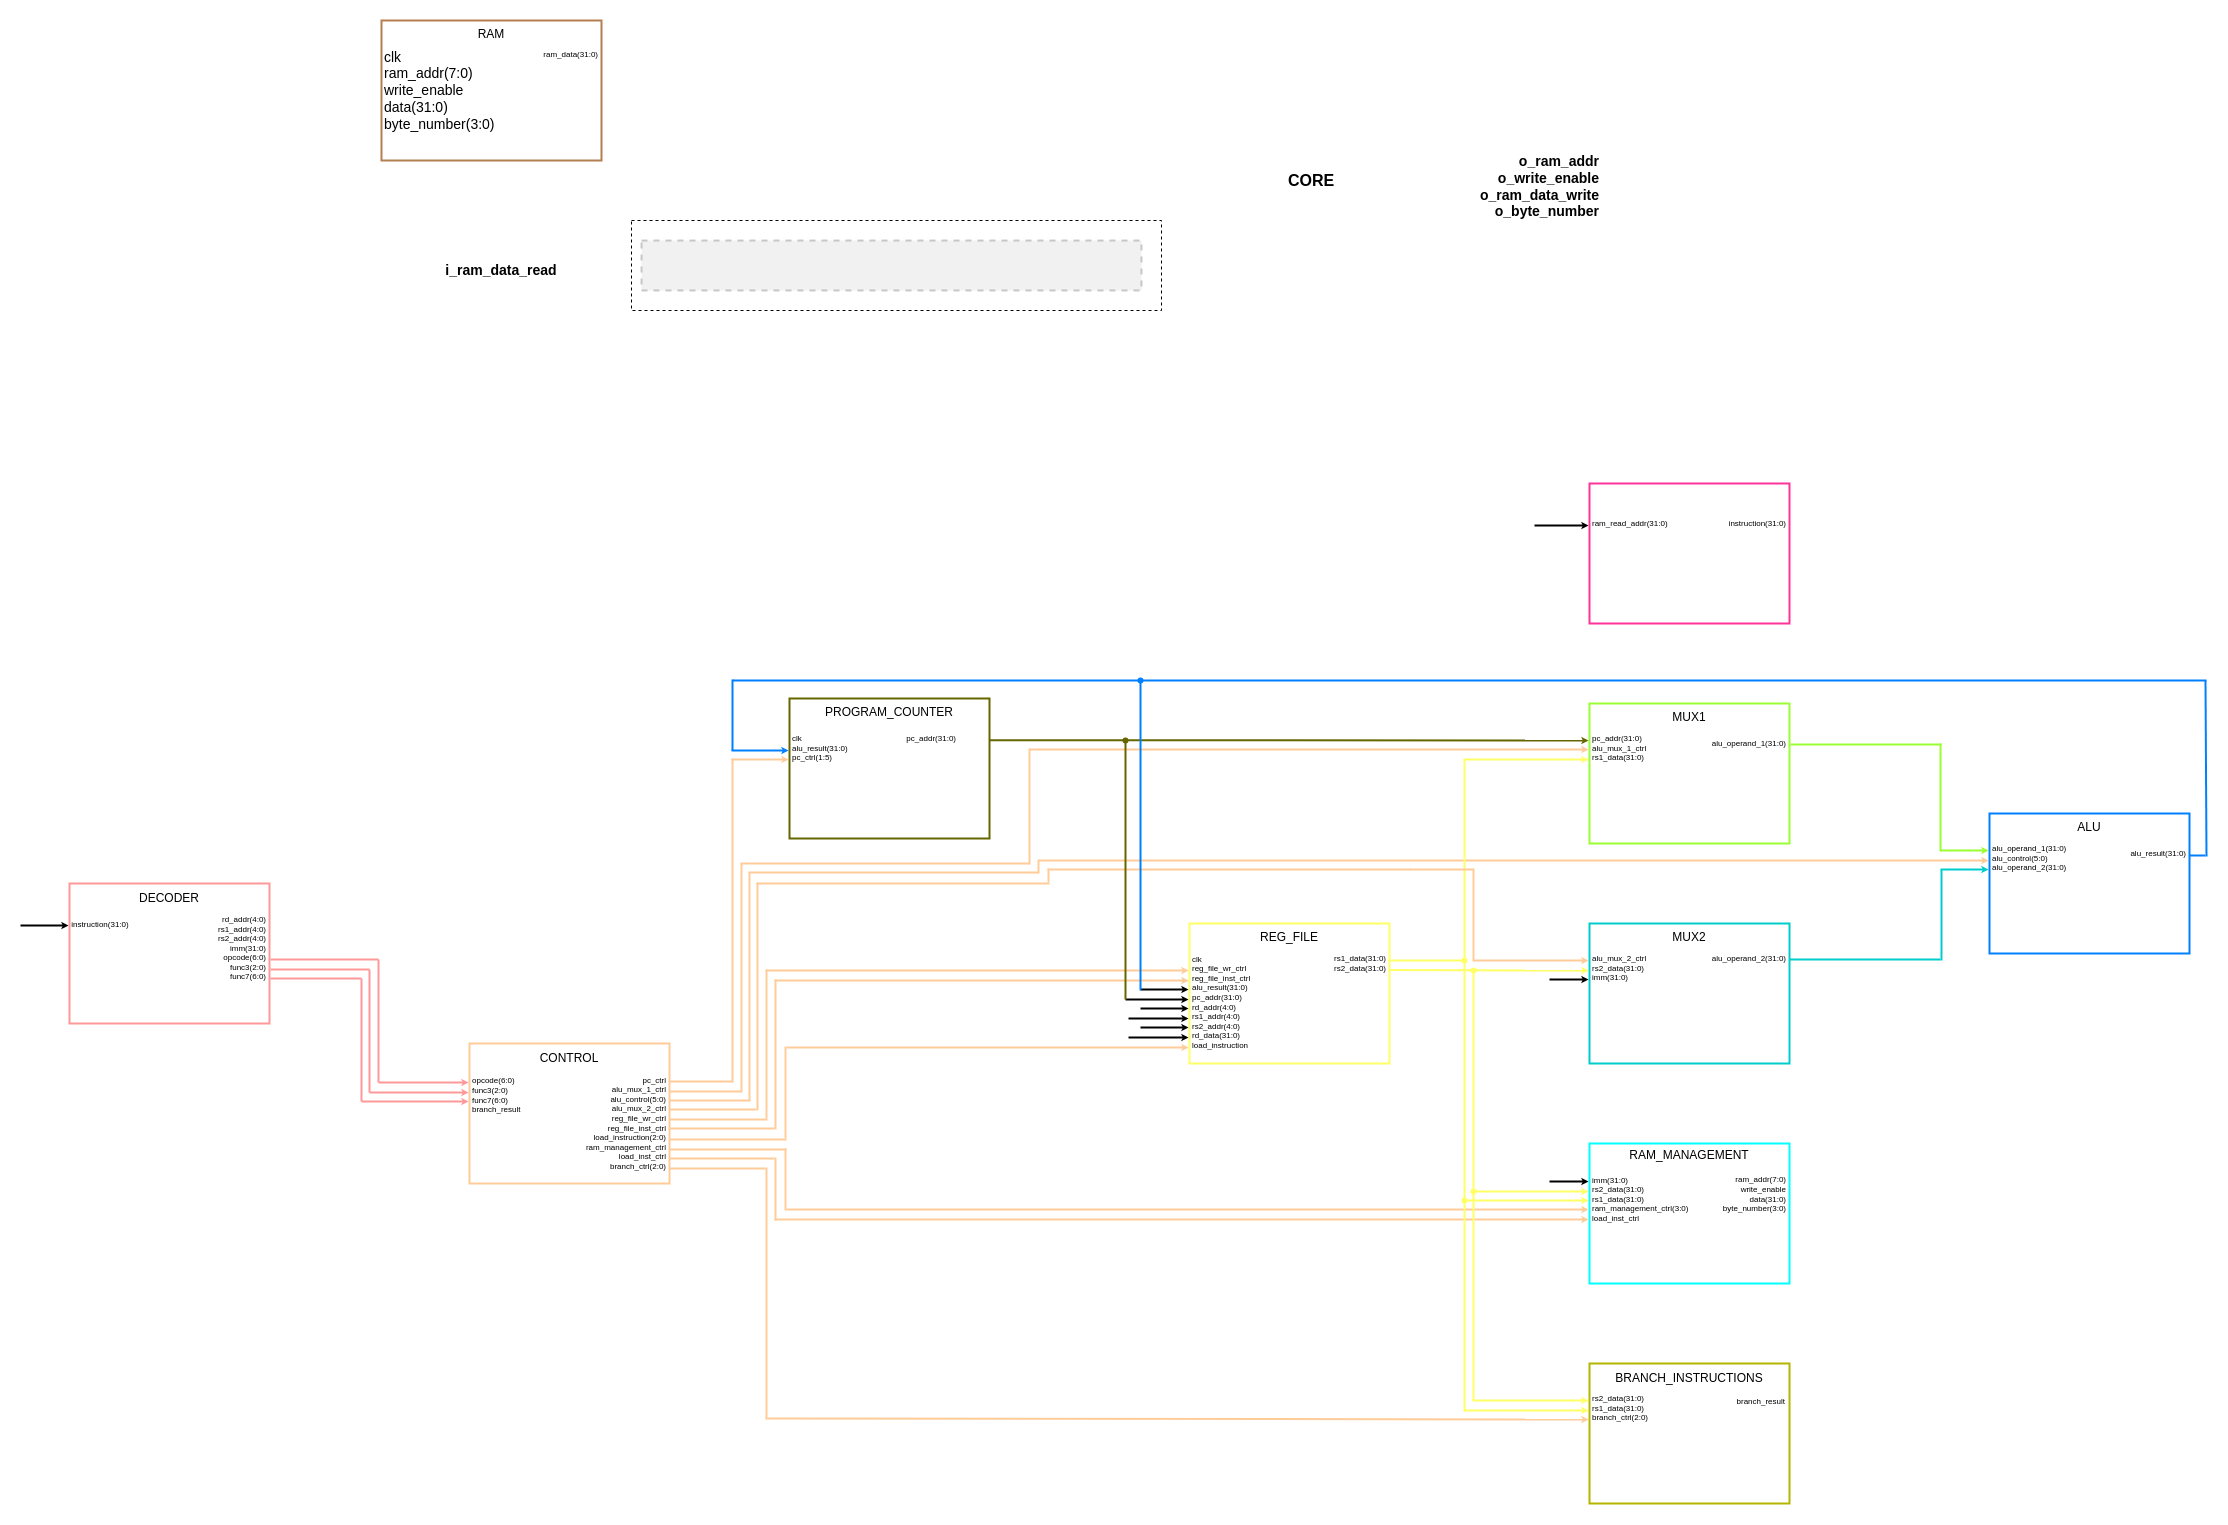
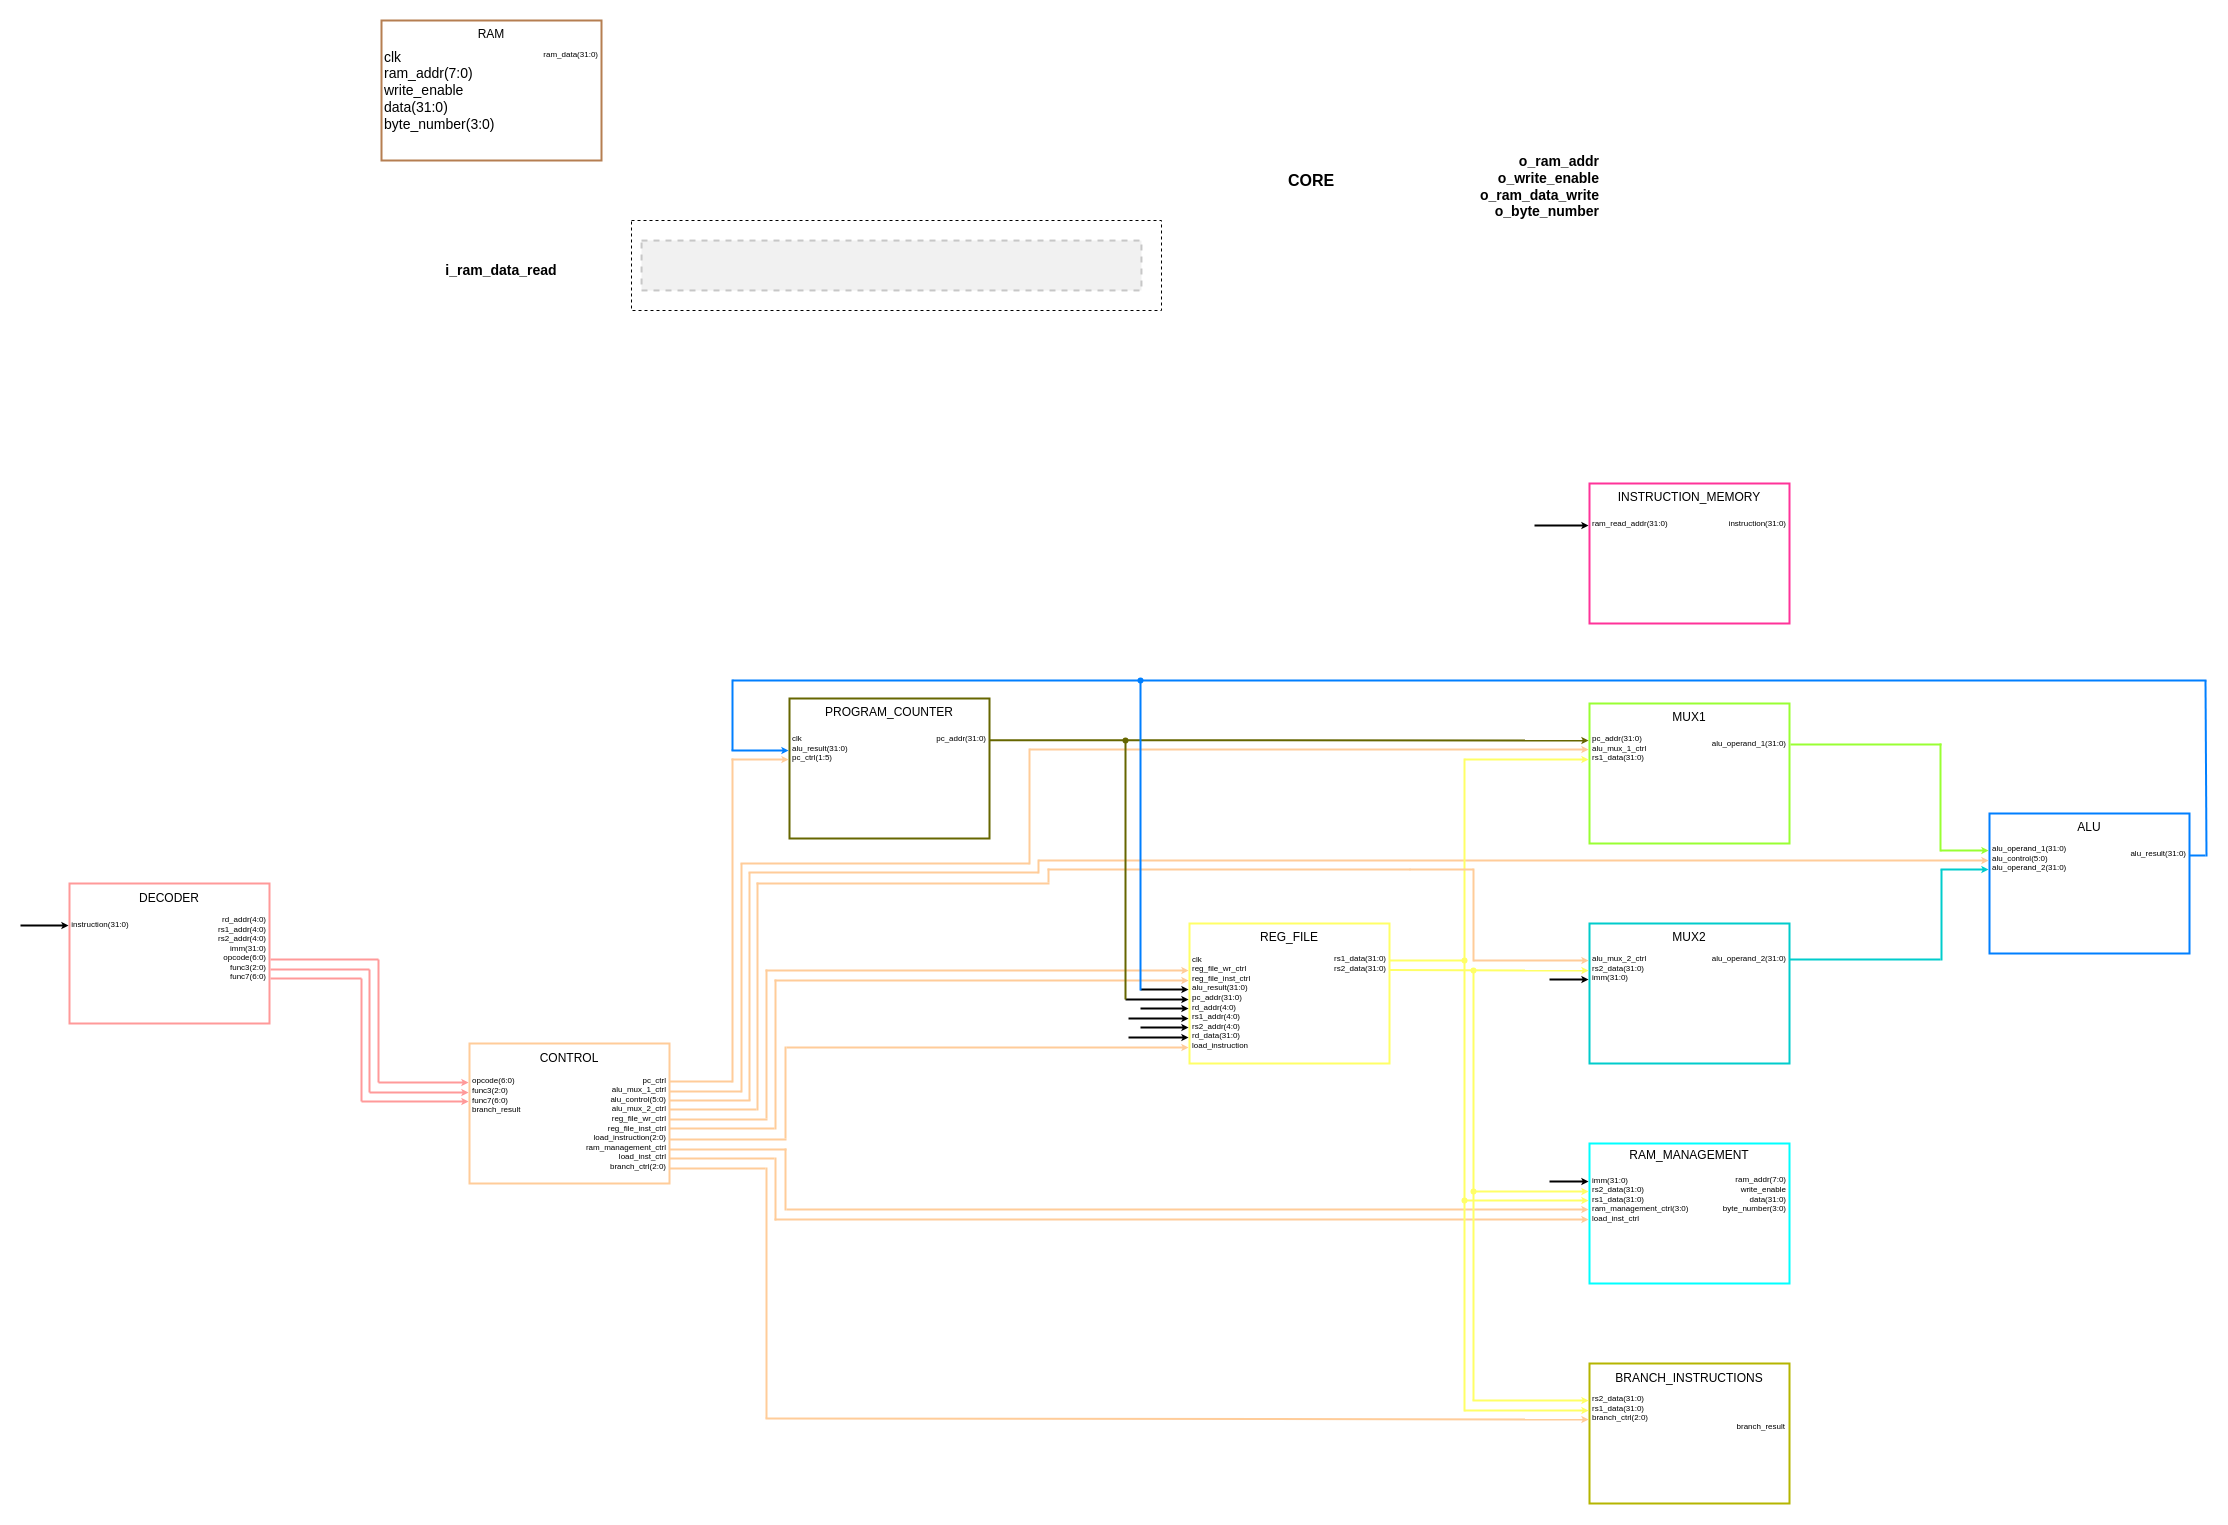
+ <mxCell id="29" value="INSTRUCTION_MEMORY" style="text;html=1;strokeColor=none;fillColor=none;align=center;verticalAlign=middle;whiteSpace=wrap;rounded=0;fontColor=#000000;" parent="1" vertex="1"><mxGeometry x="1589" y="487" width="200" height="20" as="geometry" /></mxCell>
- <mxCell id="34" value="&lt;div style=&quot;font-size: 8px;&quot; align=&quot;right&quot;&gt;&lt;font style=&quot;font-size: 8px;&quot;&gt;pc_addr(31:0)&lt;br&gt;&lt;/font&gt;&lt;/div&gt;" style="text;html=1;strokeColor=none;fillColor=none;align=right;verticalAlign=middle;whiteSpace=wrap;rounded=0;fontColor=#000000;" parent="1" vertex="1"><mxGeometry x="898" y="728" width="60" height="20" as="geometry" /></mxCell>
+ <mxCell id="34" value="&lt;div style=&quot;font-size: 8px;&quot; align=&quot;right&quot;&gt;&lt;font style=&quot;font-size: 8px;&quot;&gt;pc_addr(31:0)&lt;br&gt;&lt;/font&gt;&lt;/div&gt;" style="text;html=1;strokeColor=none;fillColor=none;align=right;verticalAlign=middle;whiteSpace=wrap;rounded=0;fontColor=#000000;" parent="1" vertex="1"><mxGeometry x="928" y="728" width="60" height="20" as="geometry" /></mxCell>
- <mxCell id="50" value="&lt;font style=&quot;font-size: 8px;&quot;&gt;branch_result&lt;br&gt;&lt;/font&gt;" style="text;html=1;strokeColor=none;fillColor=none;align=right;verticalAlign=middle;whiteSpace=wrap;rounded=0;fontColor=#000000;" parent="1" vertex="1"><mxGeometry x="1729" y="1393" width="58" height="14" as="geometry" /></mxCell>
+ <mxCell id="50" value="&lt;font style=&quot;font-size: 8px;&quot;&gt;branch_result&lt;br&gt;&lt;/font&gt;" style="text;html=1;strokeColor=none;fillColor=none;align=right;verticalAlign=middle;whiteSpace=wrap;rounded=0;fontColor=#000000;" parent="1" vertex="1"><mxGeometry x="1729" y="1418" width="58" height="14" as="geometry" /></mxCell>
